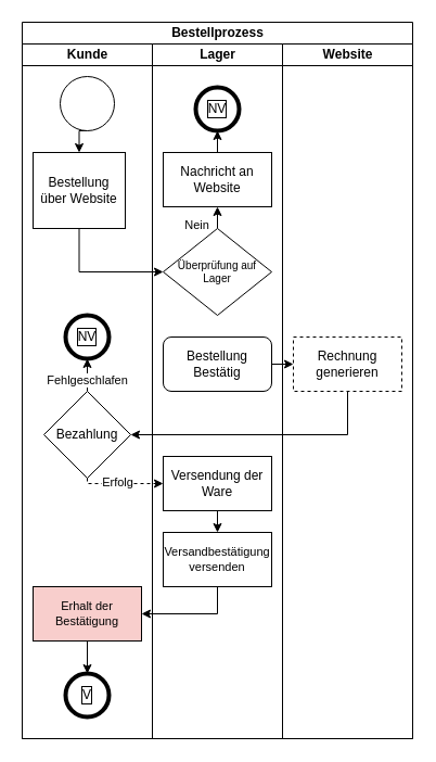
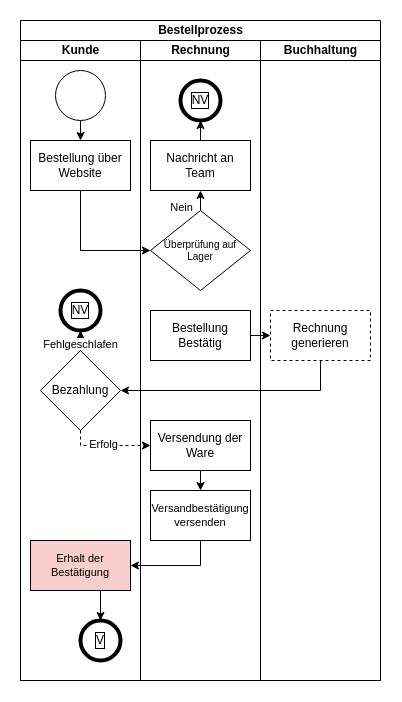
- <mxCell id="14" value="Lager" style="swimlane;startSize=20;html=1;" vertex="1" parent="2"><mxGeometry x="120" y="20" width="120" height="640" as="geometry"><mxRectangle x="120" y="20" width="40" height="460" as="alternateBounds" /></mxGeometry></mxCell>
+ <mxCell id="14" value="Rechnung" style="swimlane;startSize=20;html=1;" vertex="1" parent="2"><mxGeometry x="120" y="20" width="120" height="640" as="geometry"><mxRectangle x="120" y="20" width="40" height="460" as="alternateBounds" /></mxGeometry></mxCell>
- <mxCell id="25" value="Website" style="swimlane;startSize=20;html=1;" vertex="1" parent="2"><mxGeometry x="240" y="20" width="120" height="640" as="geometry" /></mxCell>
+ <mxCell id="25" value="Buchhaltung" style="swimlane;startSize=20;html=1;" vertex="1" parent="2"><mxGeometry x="240" y="20" width="120" height="640" as="geometry" /></mxCell>
- <mxCell id="20" value="Nachricht an Website" style="rounded=0;whiteSpace=wrap;html=1;" vertex="1" parent="14"><mxGeometry x="10" y="100" width="100" height="50" as="geometry" /></mxCell>
+ <mxCell id="20" value="Nachricht an Team" style="rounded=0;whiteSpace=wrap;html=1;" vertex="1" parent="14"><mxGeometry x="10" y="100" width="100" height="50" as="geometry" /></mxCell>
- <mxCell id="5" value="Bestellung über Website" style="rounded=0;whiteSpace=wrap;html=1;" vertex="1" parent="3"><mxGeometry x="10" y="100" width="85" height="70" as="geometry" /></mxCell>
+ <mxCell id="5" value="Bestellung über Website" style="rounded=0;whiteSpace=wrap;html=1;" vertex="1" parent="3"><mxGeometry x="10" y="100" width="100" height="50" as="geometry" /></mxCell>
- <mxCell id="18" value="Bestellung Bestätig" style="whiteSpace=wrap;html=1;rounded=1;" vertex="1" parent="14"><mxGeometry x="10" y="270" width="100" height="50" as="geometry" /></mxCell>
+ <mxCell id="18" value="Bestellung Bestätig" style="rounded=0;whiteSpace=wrap;html=1;" vertex="1" parent="14"><mxGeometry x="10" y="270" width="100" height="50" as="geometry" /></mxCell>
- <mxCell id="12" value="Bezahlung" style="rhombus;whiteSpace=wrap;html=1;" vertex="1" parent="3"><mxGeometry x="20.0" y="320" width="80" height="80" as="geometry" /></mxCell>
+ <mxCell id="12" value="Bezahlung" style="rhombus;whiteSpace=wrap;html=1;" vertex="1" parent="3"><mxGeometry x="20.0" y="310" width="80" height="80" as="geometry" /></mxCell>
- <mxCell id="9" value="V" style="ellipse;whiteSpace=wrap;html=1;aspect=fixed;labelBorderColor=default;strokeWidth=4;" vertex="1" parent="3"><mxGeometry x="40" y="580" width="40" height="40" as="geometry" /></mxCell>
+ <mxCell id="9" value="V" style="ellipse;whiteSpace=wrap;html=1;aspect=fixed;labelBorderColor=default;strokeWidth=4;" vertex="1" parent="3"><mxGeometry x="60" y="580" width="40" height="40" as="geometry" /></mxCell>
